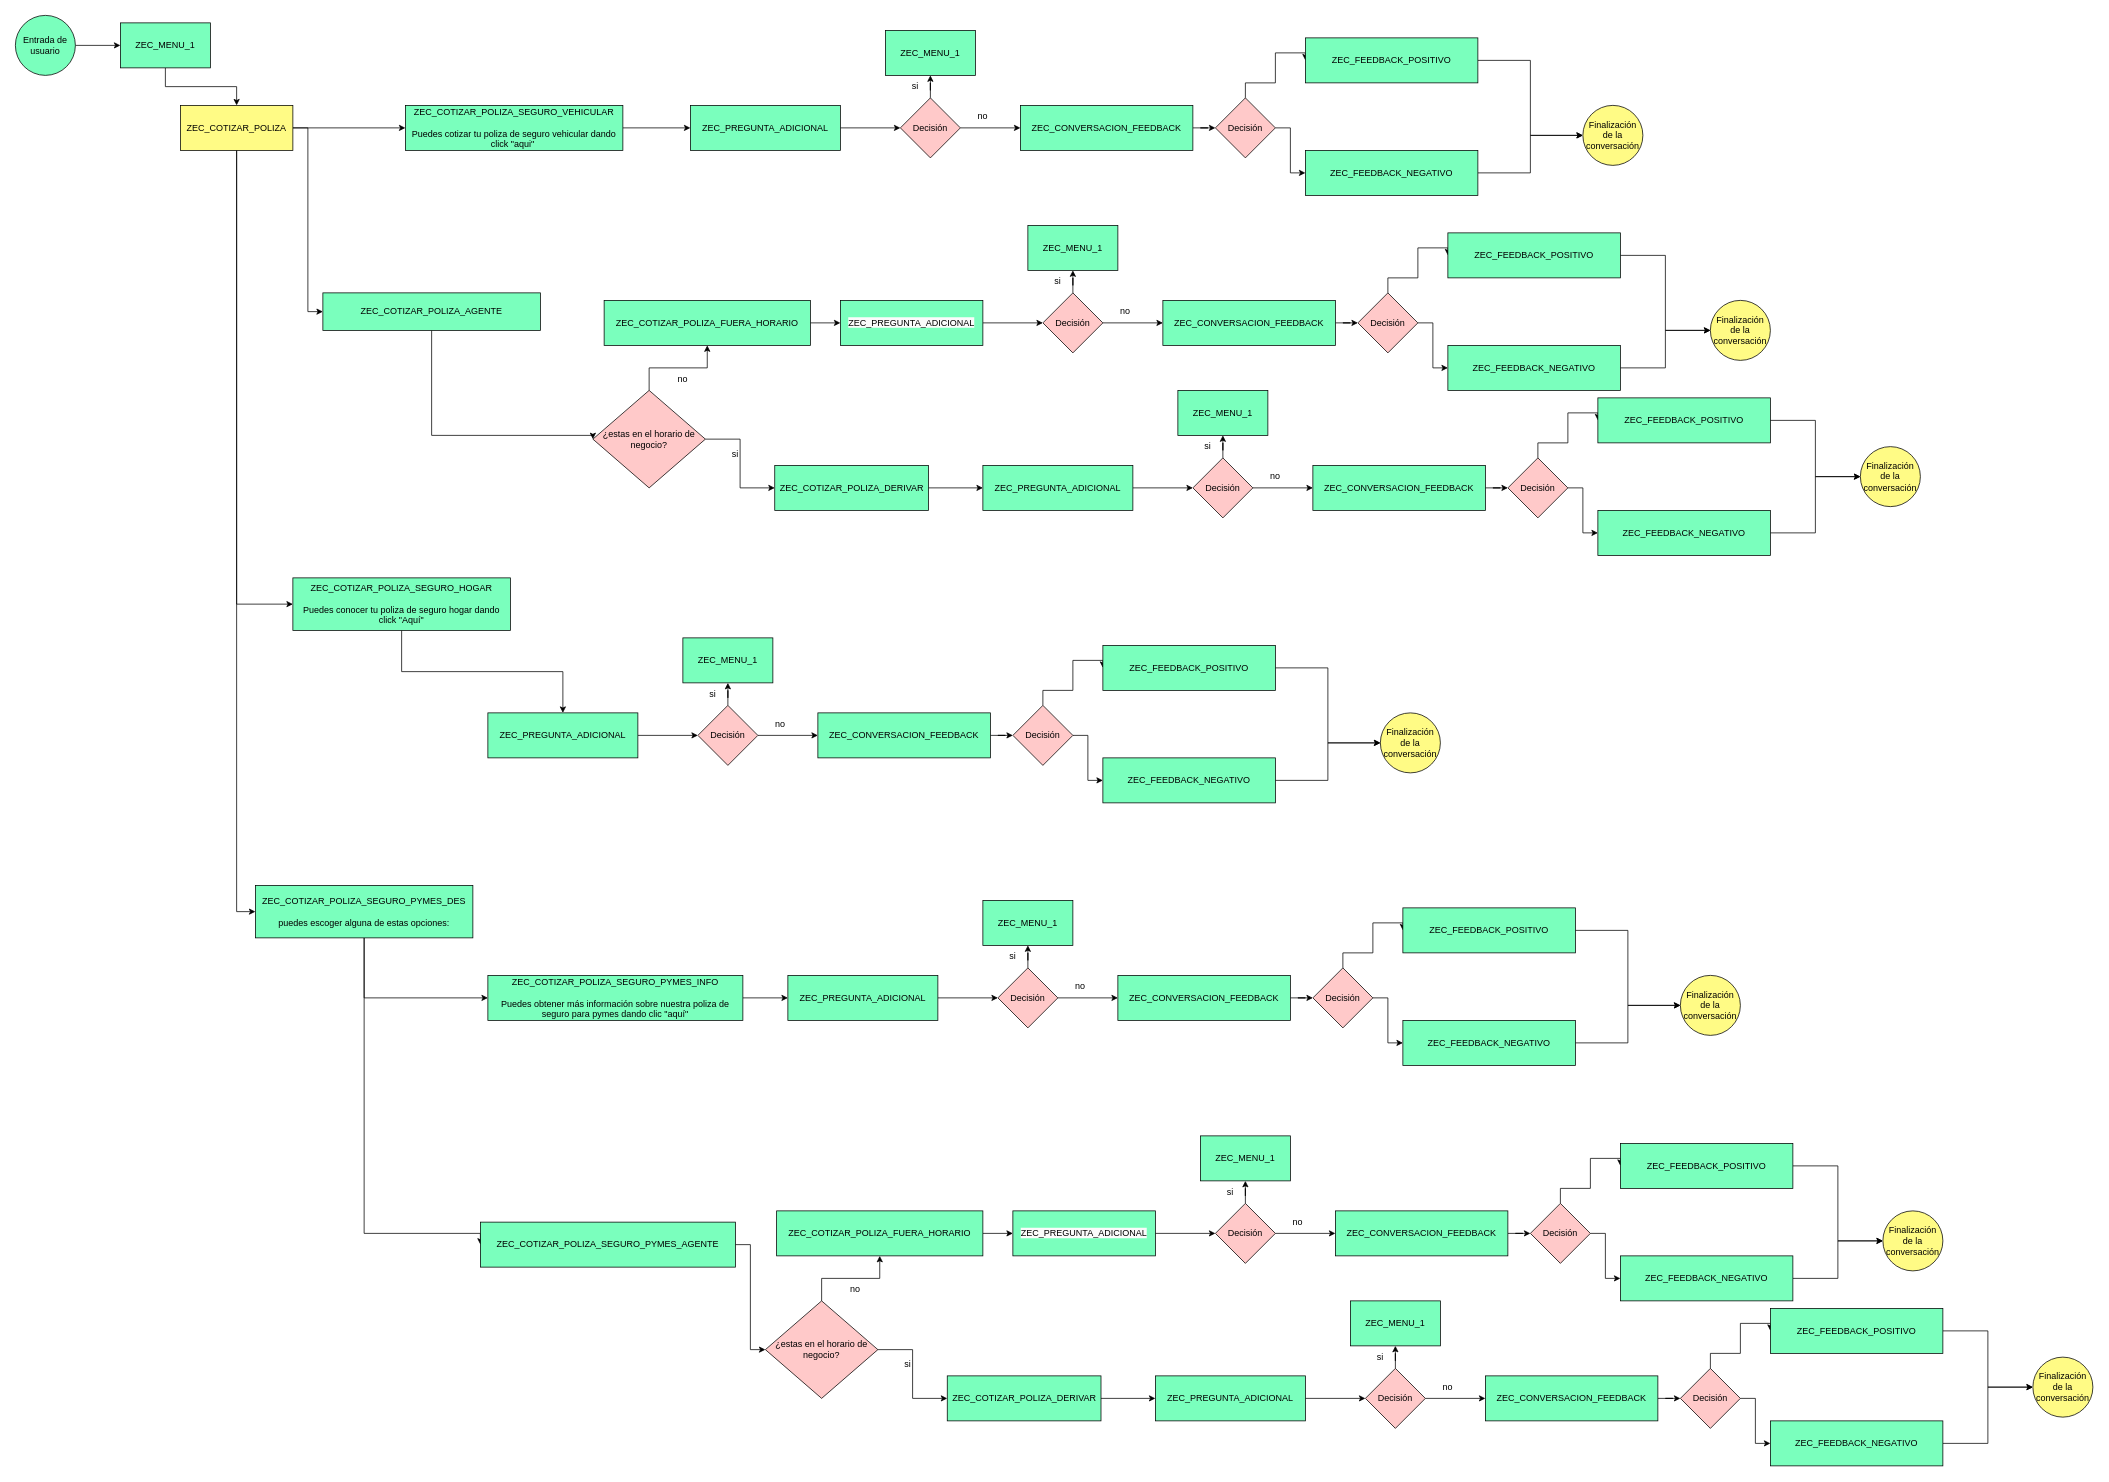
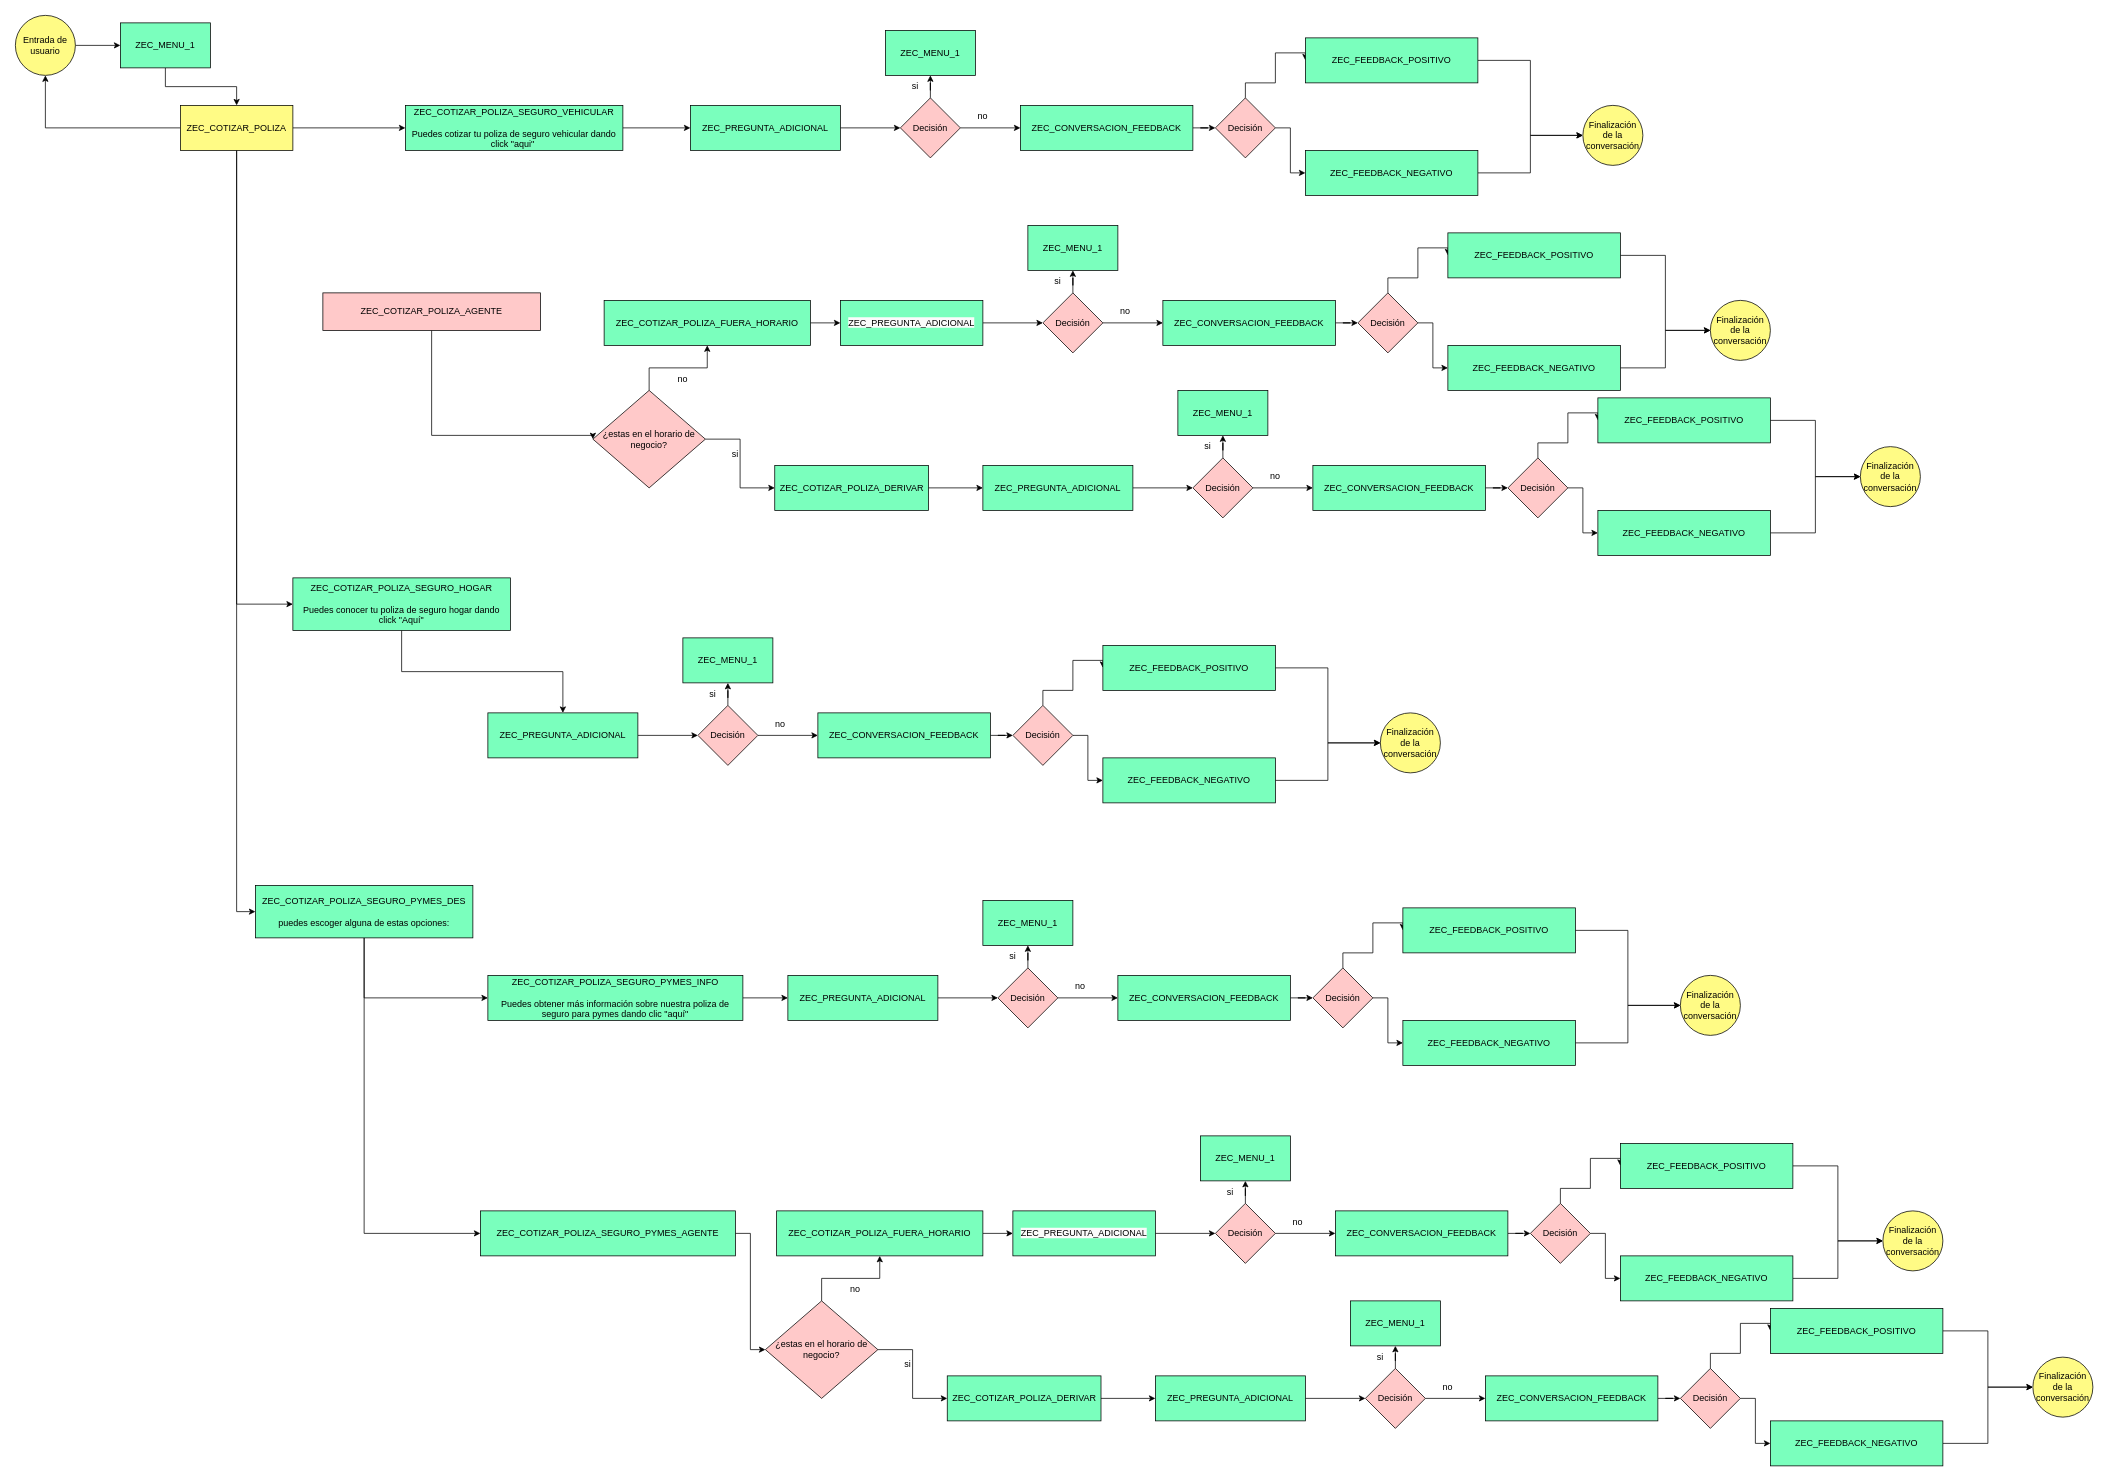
- <mxCell id="3" value="Entrada de usuario" style="ellipse;whiteSpace=wrap;html=1;aspect=fixed;fillColor=#7affbd;" vertex="1" parent="1"><mxGeometry x="20" y="20" width="80" height="80" as="geometry" /></mxCell>
+ <mxCell id="3" value="Entrada de usuario" style="ellipse;whiteSpace=wrap;html=1;aspect=fixed;fillColor=#FFFB85;" vertex="1" parent="1"><mxGeometry x="20" y="20" width="80" height="80" as="geometry" /></mxCell>
- <mxCell id="7" style="edgeStyle=orthogonalEdgeStyle;rounded=0;orthogonalLoop=1;jettySize=auto;html=1;entryX=0;entryY=0.5;entryDx=0;entryDy=0;" edge="1" parent="1" source="10" target="14"><mxGeometry relative="1" as="geometry" /></mxCell>
+ <mxCell id="7" style="edgeStyle=orthogonalEdgeStyle;rounded=0;orthogonalLoop=1;jettySize=auto;html=1;" edge="1" parent="1" source="10" target="3"><mxGeometry relative="1" as="geometry" /></mxCell>
- <mxCell id="14" value="ZEC_COTIZAR_POLIZA_AGENTE" style="rounded=0;whiteSpace=wrap;html=1;fillColor=#7AFFBD;" vertex="1" parent="1"><mxGeometry x="430" y="390" width="290" height="50" as="geometry" /></mxCell>
+ <mxCell id="14" value="ZEC_COTIZAR_POLIZA_AGENTE" style="rounded=0;whiteSpace=wrap;html=1;fillColor=#ffc9c9;" vertex="1" parent="1"><mxGeometry x="430" y="390" width="290" height="50" as="geometry" /></mxCell>
- <mxCell id="104" value="ZEC_COTIZAR_POLIZA_SEGURO_PYMES_AGENTE" style="whiteSpace=wrap;html=1;rounded=0;fillColor=#7AFFBD;" vertex="1" parent="1"><mxGeometry x="640" y="1629" width="340" height="60" as="geometry" /></mxCell>
+ <mxCell id="104" value="ZEC_COTIZAR_POLIZA_SEGURO_PYMES_AGENTE" style="whiteSpace=wrap;html=1;rounded=0;fillColor=#7AFFBD;" vertex="1" parent="1"><mxGeometry x="640" y="1614" width="340" height="60" as="geometry" /></mxCell>
